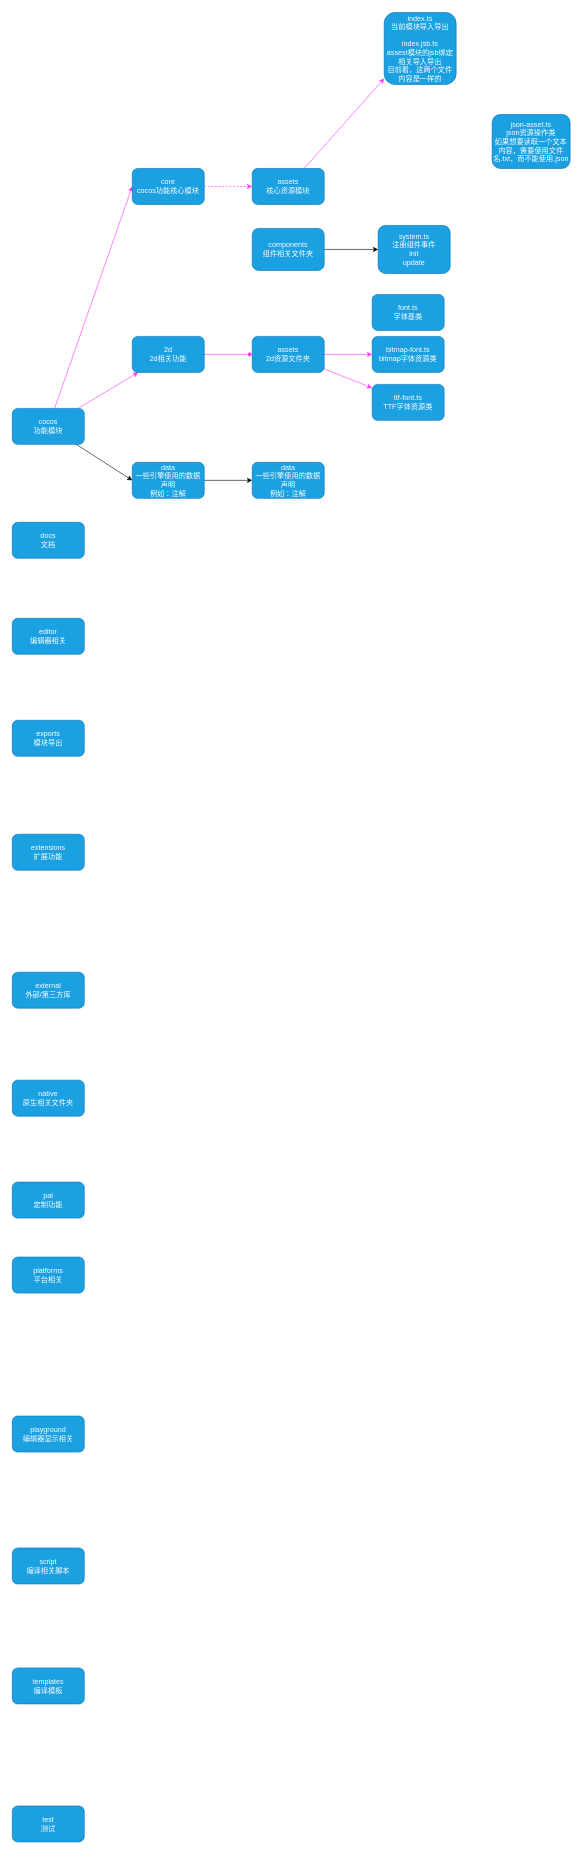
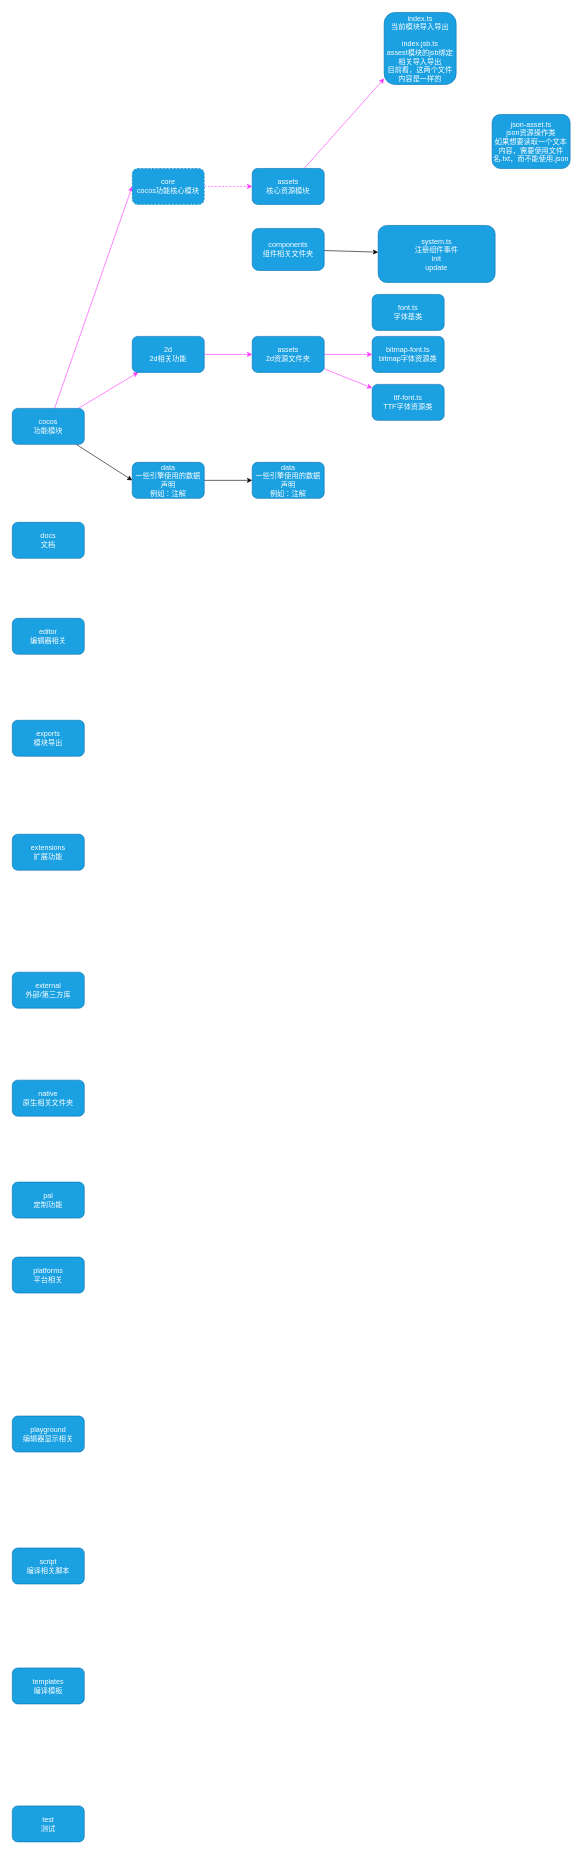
- <mxCell id="27" value="core&lt;br&gt;cocos功能核心模块" style="rounded=1;whiteSpace=wrap;html=1;fontColor=#ffffff;fillColor=#1ba1e2;strokeColor=#006EAF;" parent="1" vertex="1"><mxGeometry x="220" y="280" width="120" height="60" as="geometry" /></mxCell>
+ <mxCell id="27" value="core&lt;br&gt;cocos功能核心模块" style="rounded=1;whiteSpace=wrap;html=1;fontColor=#ffffff;fillColor=#1ba1e2;strokeColor=#006EAF;dashed=1;" parent="1" vertex="1"><mxGeometry x="220" y="280" width="120" height="60" as="geometry" /></mxCell>
- <mxCell id="37" value="system.ts&lt;br&gt;注册组件事件&lt;br&gt;init&lt;br&gt;update" style="rounded=1;whiteSpace=wrap;html=1;fontColor=#ffffff;fillColor=#1ba1e2;strokeColor=#006EAF;" parent="1" vertex="1"><mxGeometry x="630" y="375" width="120" height="80" as="geometry" /></mxCell>
+ <mxCell id="37" value="system.ts&lt;br&gt;注册组件事件&lt;br&gt;init&lt;br&gt;update" style="rounded=1;whiteSpace=wrap;html=1;fontColor=#ffffff;fillColor=#1ba1e2;strokeColor=#006EAF;" parent="1" vertex="1"><mxGeometry x="630" y="375" width="195" height="95" as="geometry" /></mxCell>
- <mxCell id="18" value="" style="edgeStyle=none;html=1;fontColor=#CC00CC;strokeColor=#FF33FF;endArrow=diamond;" parent="1" source="19" target="22" edge="1"><mxGeometry relative="1" as="geometry" /></mxCell>
+ <mxCell id="18" value="" style="edgeStyle=none;html=1;fontColor=#CC00CC;strokeColor=#FF33FF;" parent="1" source="19" target="22" edge="1"><mxGeometry relative="1" as="geometry" /></mxCell>
